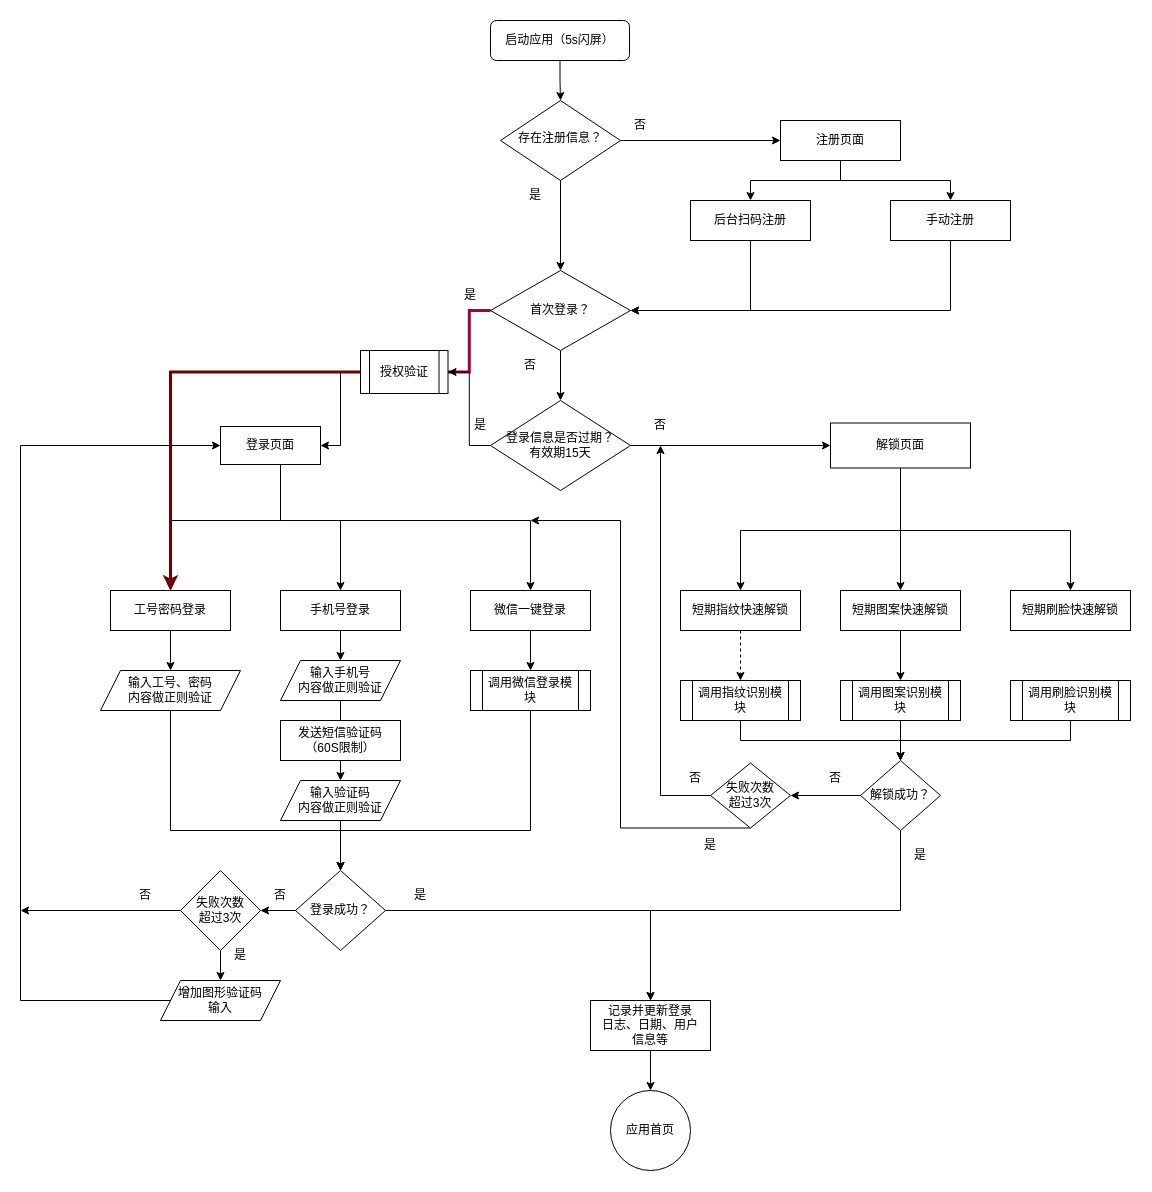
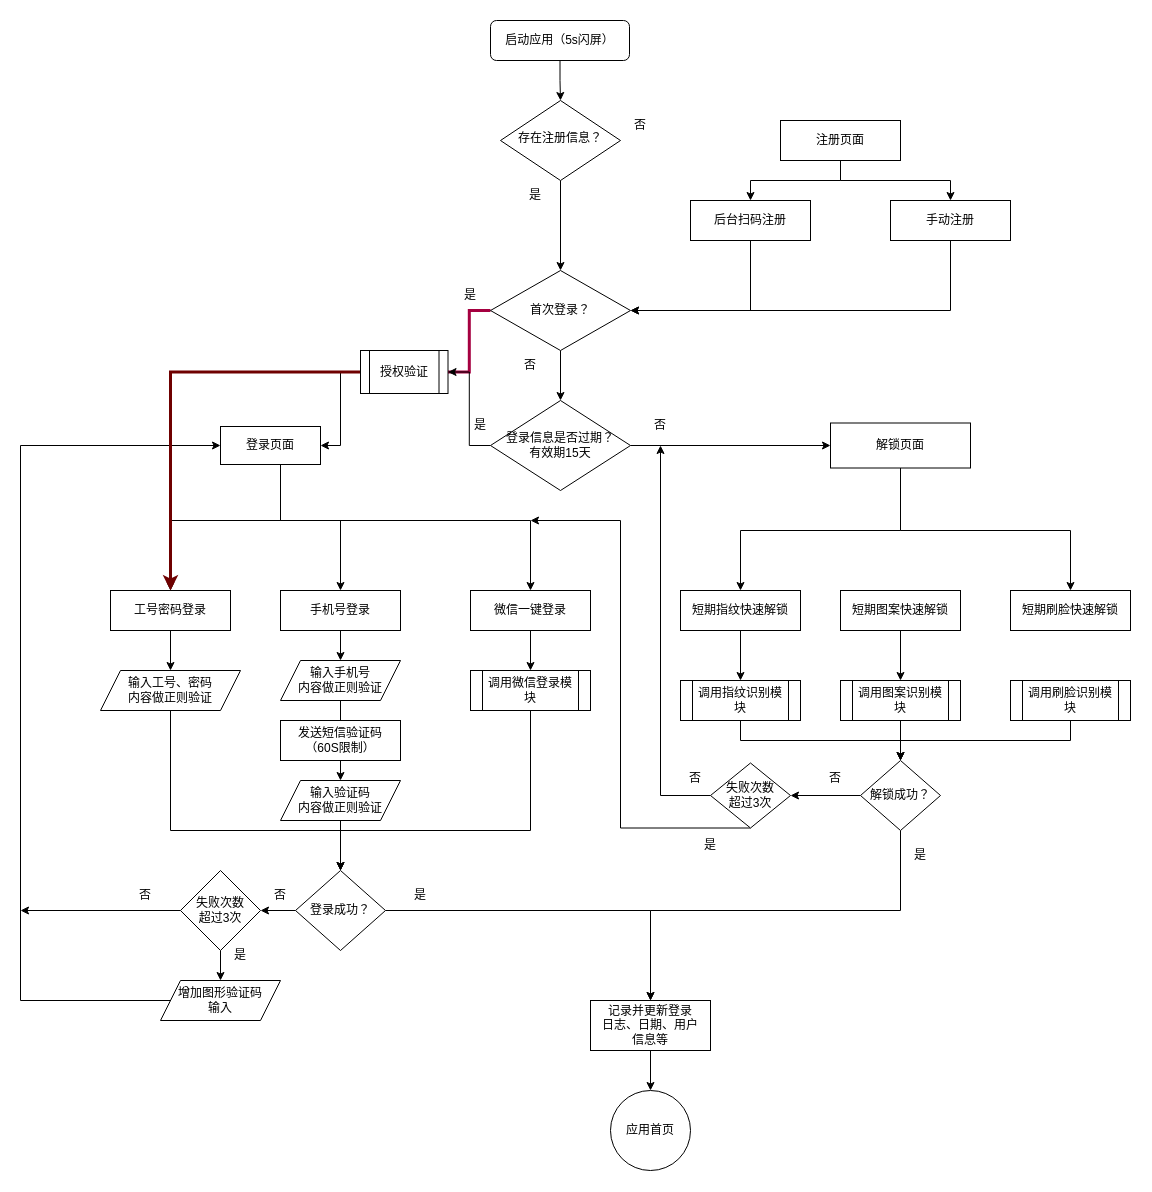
- <mxCell id="5" style="edgeStyle=orthogonalEdgeStyle;rounded=0;orthogonalLoop=1;jettySize=auto;html=1;exitX=1;exitY=0.5;exitDx=0;exitDy=0;entryX=0;entryY=0.5;entryDx=0;entryDy=0;" parent="1" source="6" target="20" edge="1"><mxGeometry relative="1" as="geometry" /></mxCell>
- <mxCell id="38" style="edgeStyle=orthogonalEdgeStyle;rounded=0;orthogonalLoop=1;jettySize=auto;html=1;entryX=0.5;entryY=0;entryDx=0;entryDy=0;" parent="1" source="40" target="31" edge="1"><mxGeometry relative="1" as="geometry" /></mxCell>
- <mxCell id="14" style="edgeStyle=orthogonalEdgeStyle;rounded=0;orthogonalLoop=1;jettySize=auto;html=1;entryX=0.5;entryY=0;entryDx=0;entryDy=0;dashed=1;" parent="1" source="15" target="36" edge="1"><mxGeometry relative="1" as="geometry" /></mxCell>
+ <mxCell id="14" style="edgeStyle=orthogonalEdgeStyle;rounded=0;orthogonalLoop=1;jettySize=auto;html=1;entryX=0.5;entryY=0;entryDx=0;entryDy=0;" parent="1" source="15" target="36" edge="1"><mxGeometry relative="1" as="geometry" /></mxCell>
